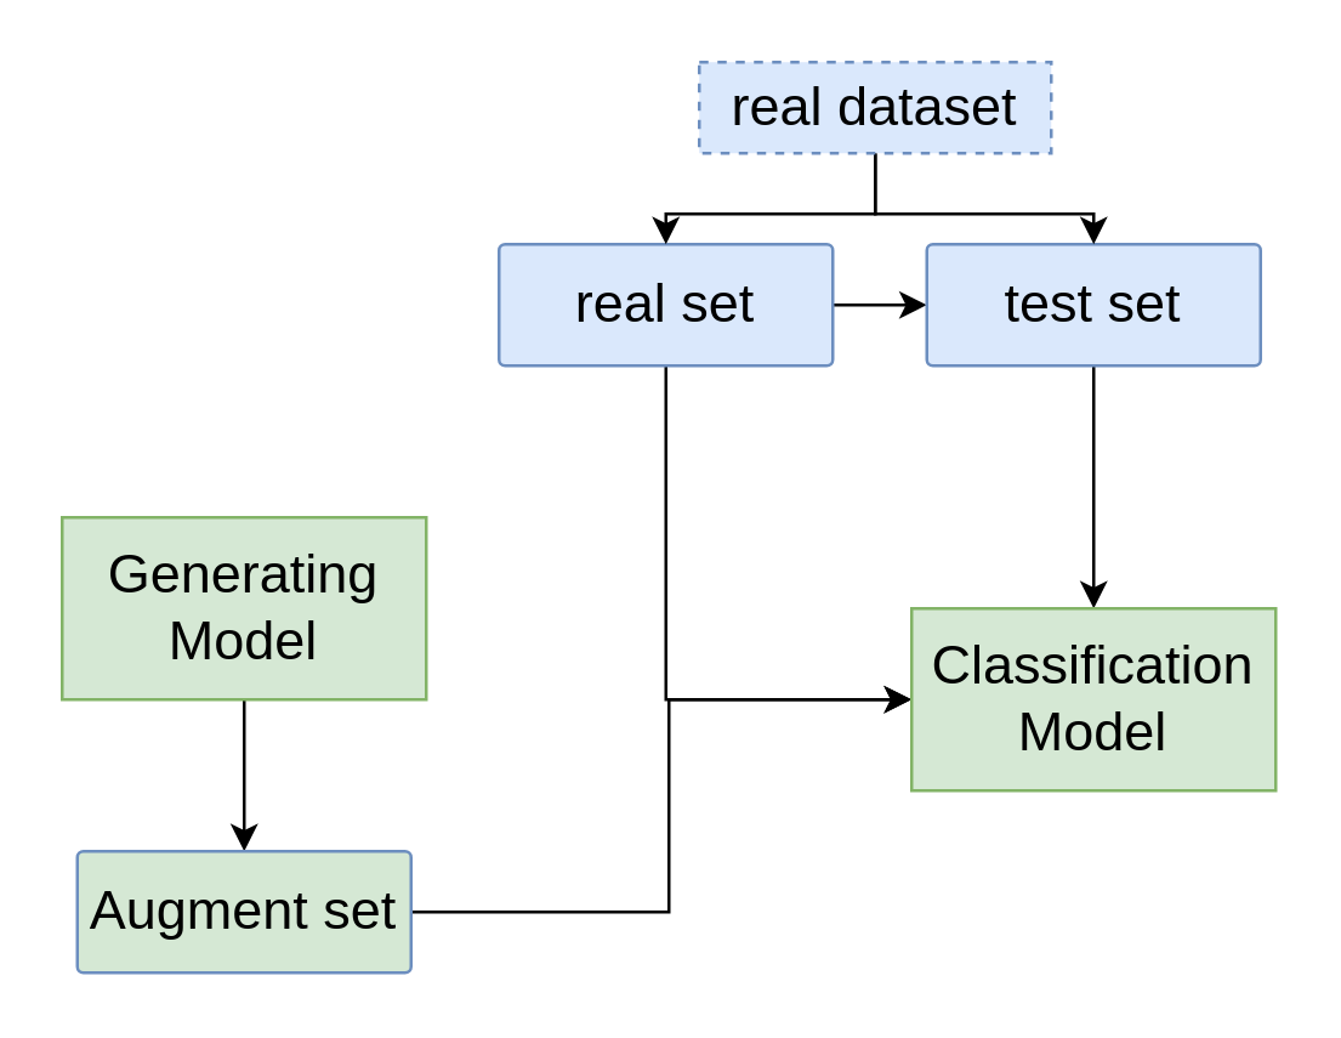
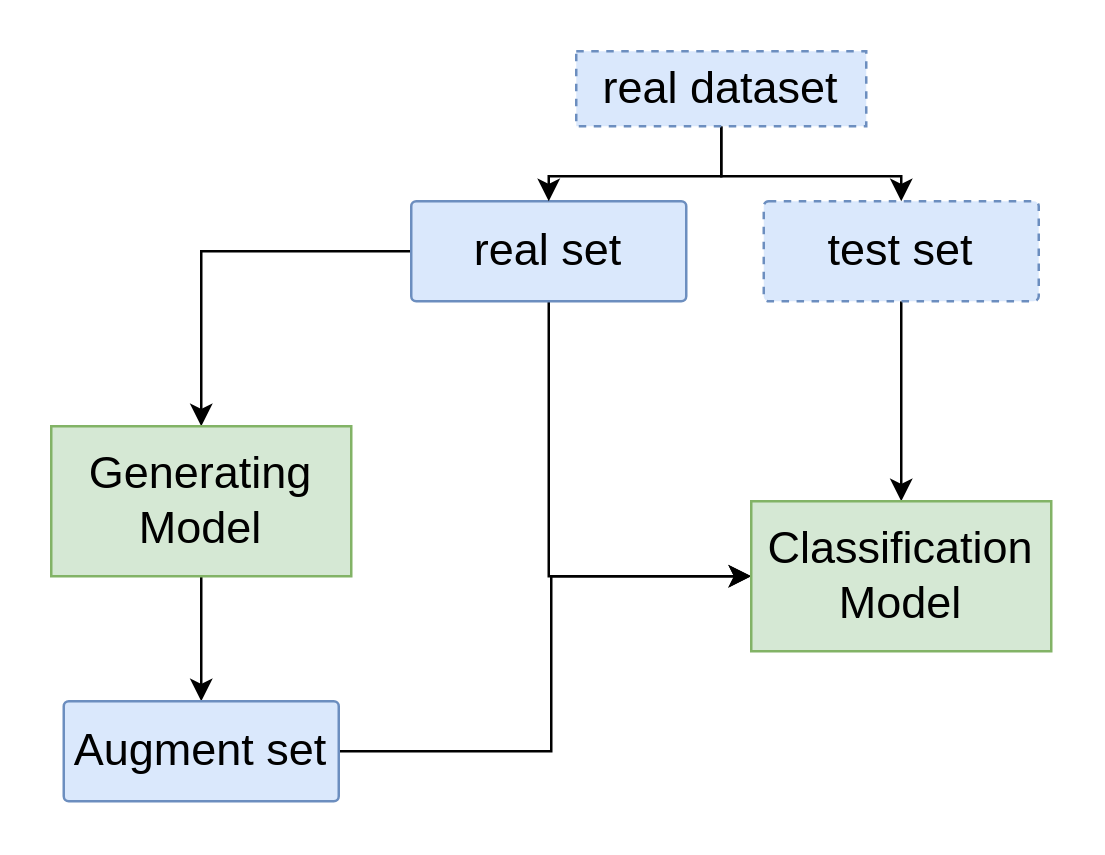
- <mxCell id="3" style="edgeStyle=orthogonalEdgeStyle;rounded=0;orthogonalLoop=1;jettySize=auto;html=1;fontFamily=Helvetica;fontSize=18;" edge="1" parent="1" source="4" target="6"><mxGeometry relative="1" as="geometry" /></mxCell>
+ <mxCell id="3" style="edgeStyle=orthogonalEdgeStyle;rounded=0;orthogonalLoop=1;jettySize=auto;html=1;entryX=0.5;entryY=0;entryDx=0;entryDy=0;fontFamily=Helvetica;fontSize=18;" edge="1" parent="1" source="4" target="8"><mxGeometry relative="1" as="geometry" /></mxCell>
- <mxCell id="6" value="&lt;font style=&quot;font-size: 18px;&quot;&gt;test set&lt;/font&gt;" style="rounded=1;whiteSpace=wrap;html=1;arcSize=5;fillColor=#dae8fc;strokeColor=#6c8ebf;" vertex="1" parent="1"><mxGeometry x="305" y="80" width="110" height="40" as="geometry" /></mxCell>
+ <mxCell id="6" value="&lt;font style=&quot;font-size: 18px;&quot;&gt;test set&lt;/font&gt;" style="rounded=1;whiteSpace=wrap;html=1;arcSize=5;fillColor=#dae8fc;strokeColor=#6c8ebf;dashed=1;" vertex="1" parent="1"><mxGeometry x="305" y="80" width="110" height="40" as="geometry" /></mxCell>
- <mxCell id="10" value="&lt;font style=&quot;font-size: 18px;&quot;&gt;Augment set&lt;/font&gt;" style="rounded=1;whiteSpace=wrap;html=1;arcSize=5;align=center;fontFamily=Helvetica;fillColor=#d5e8d4;strokeColor=#6c8ebf;" vertex="1" parent="1"><mxGeometry x="25" y="280" width="110" height="40" as="geometry" /></mxCell>
+ <mxCell id="10" value="&lt;font style=&quot;font-size: 18px;&quot;&gt;Augment set&lt;/font&gt;" style="rounded=1;whiteSpace=wrap;html=1;arcSize=5;align=center;fontFamily=Helvetica;fillColor=#dae8fc;strokeColor=#6c8ebf;" vertex="1" parent="1"><mxGeometry x="25" y="280" width="110" height="40" as="geometry" /></mxCell>
